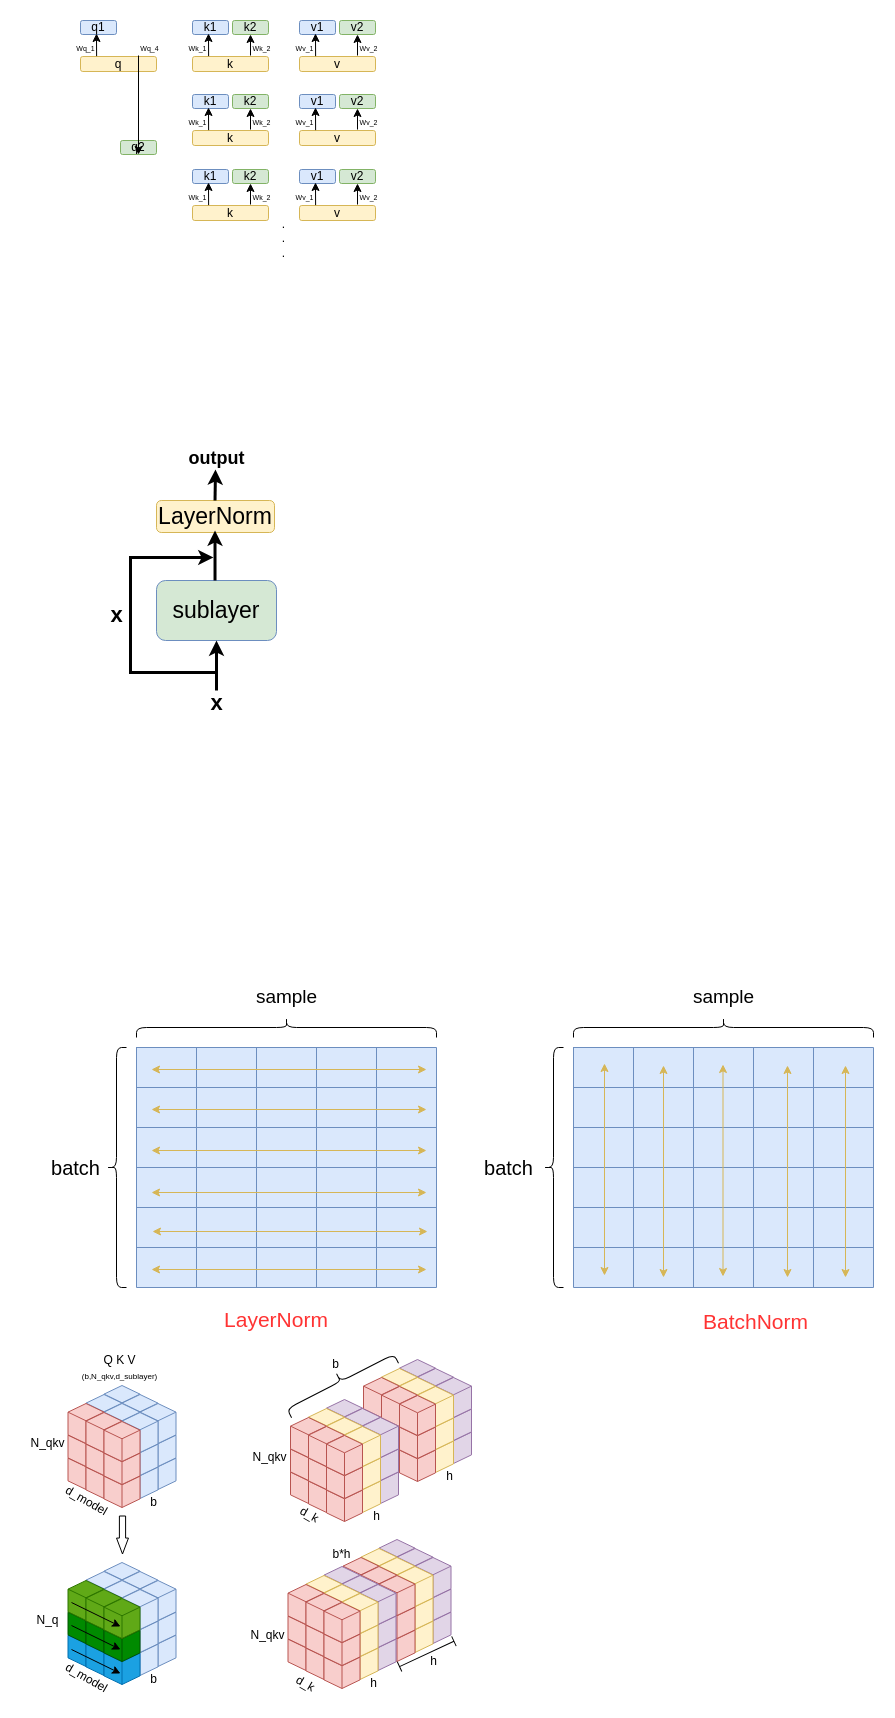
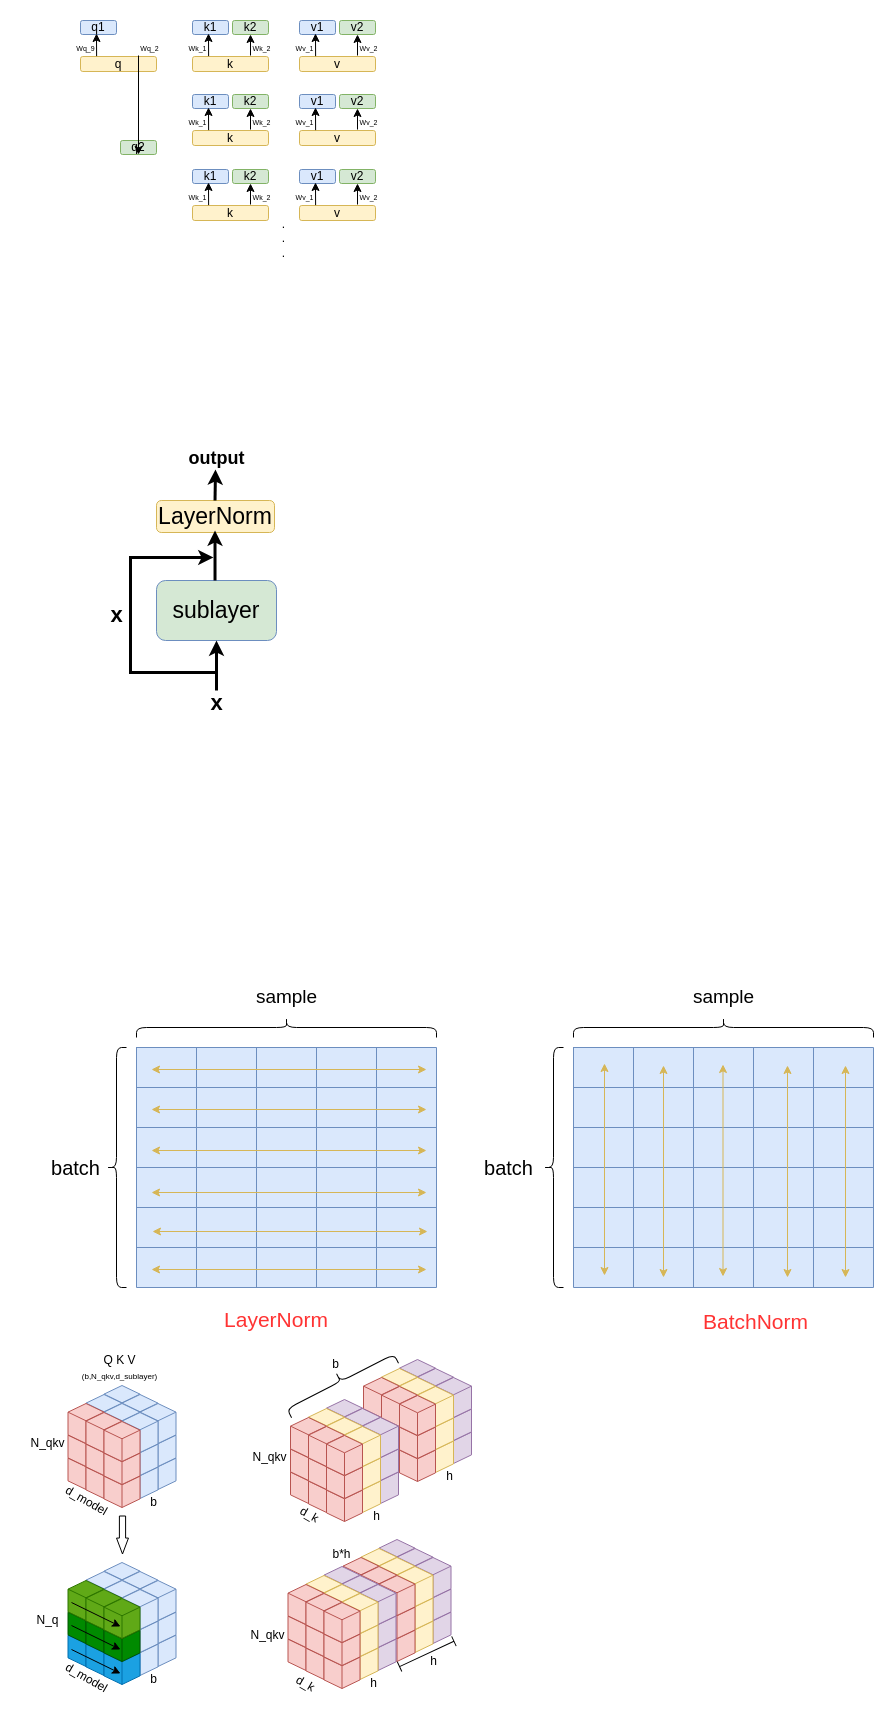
- <mxCell id="138" value="&lt;span style=&quot;font-size: 7px;&quot;&gt;Wq_1&lt;/span&gt;" style="text;html=1;align=center;verticalAlign=middle;resizable=0;points=[];autosize=1;strokeColor=none;fillColor=none;" vertex="1" parent="1"><mxGeometry x="67" y="34" width="36" height="26" as="geometry" /></mxCell>
+ <mxCell id="138" value="&lt;span style=&quot;font-size: 7px;&quot;&gt;Wq_9&lt;/span&gt;" style="text;html=1;align=center;verticalAlign=middle;resizable=0;points=[];autosize=1;strokeColor=none;fillColor=none;" vertex="1" parent="1"><mxGeometry x="67" y="34" width="36" height="26" as="geometry" /></mxCell>
- <mxCell id="139" value="&lt;span style=&quot;font-size: 7px;&quot;&gt;Wq_4&lt;/span&gt;" style="text;html=1;align=center;verticalAlign=middle;resizable=0;points=[];autosize=1;strokeColor=none;fillColor=none;" vertex="1" parent="1"><mxGeometry x="131" y="34" width="36" height="26" as="geometry" /></mxCell>
+ <mxCell id="139" value="&lt;span style=&quot;font-size: 7px;&quot;&gt;Wq_2&lt;/span&gt;" style="text;html=1;align=center;verticalAlign=middle;resizable=0;points=[];autosize=1;strokeColor=none;fillColor=none;" vertex="1" parent="1"><mxGeometry x="131" y="34" width="36" height="26" as="geometry" /></mxCell>
